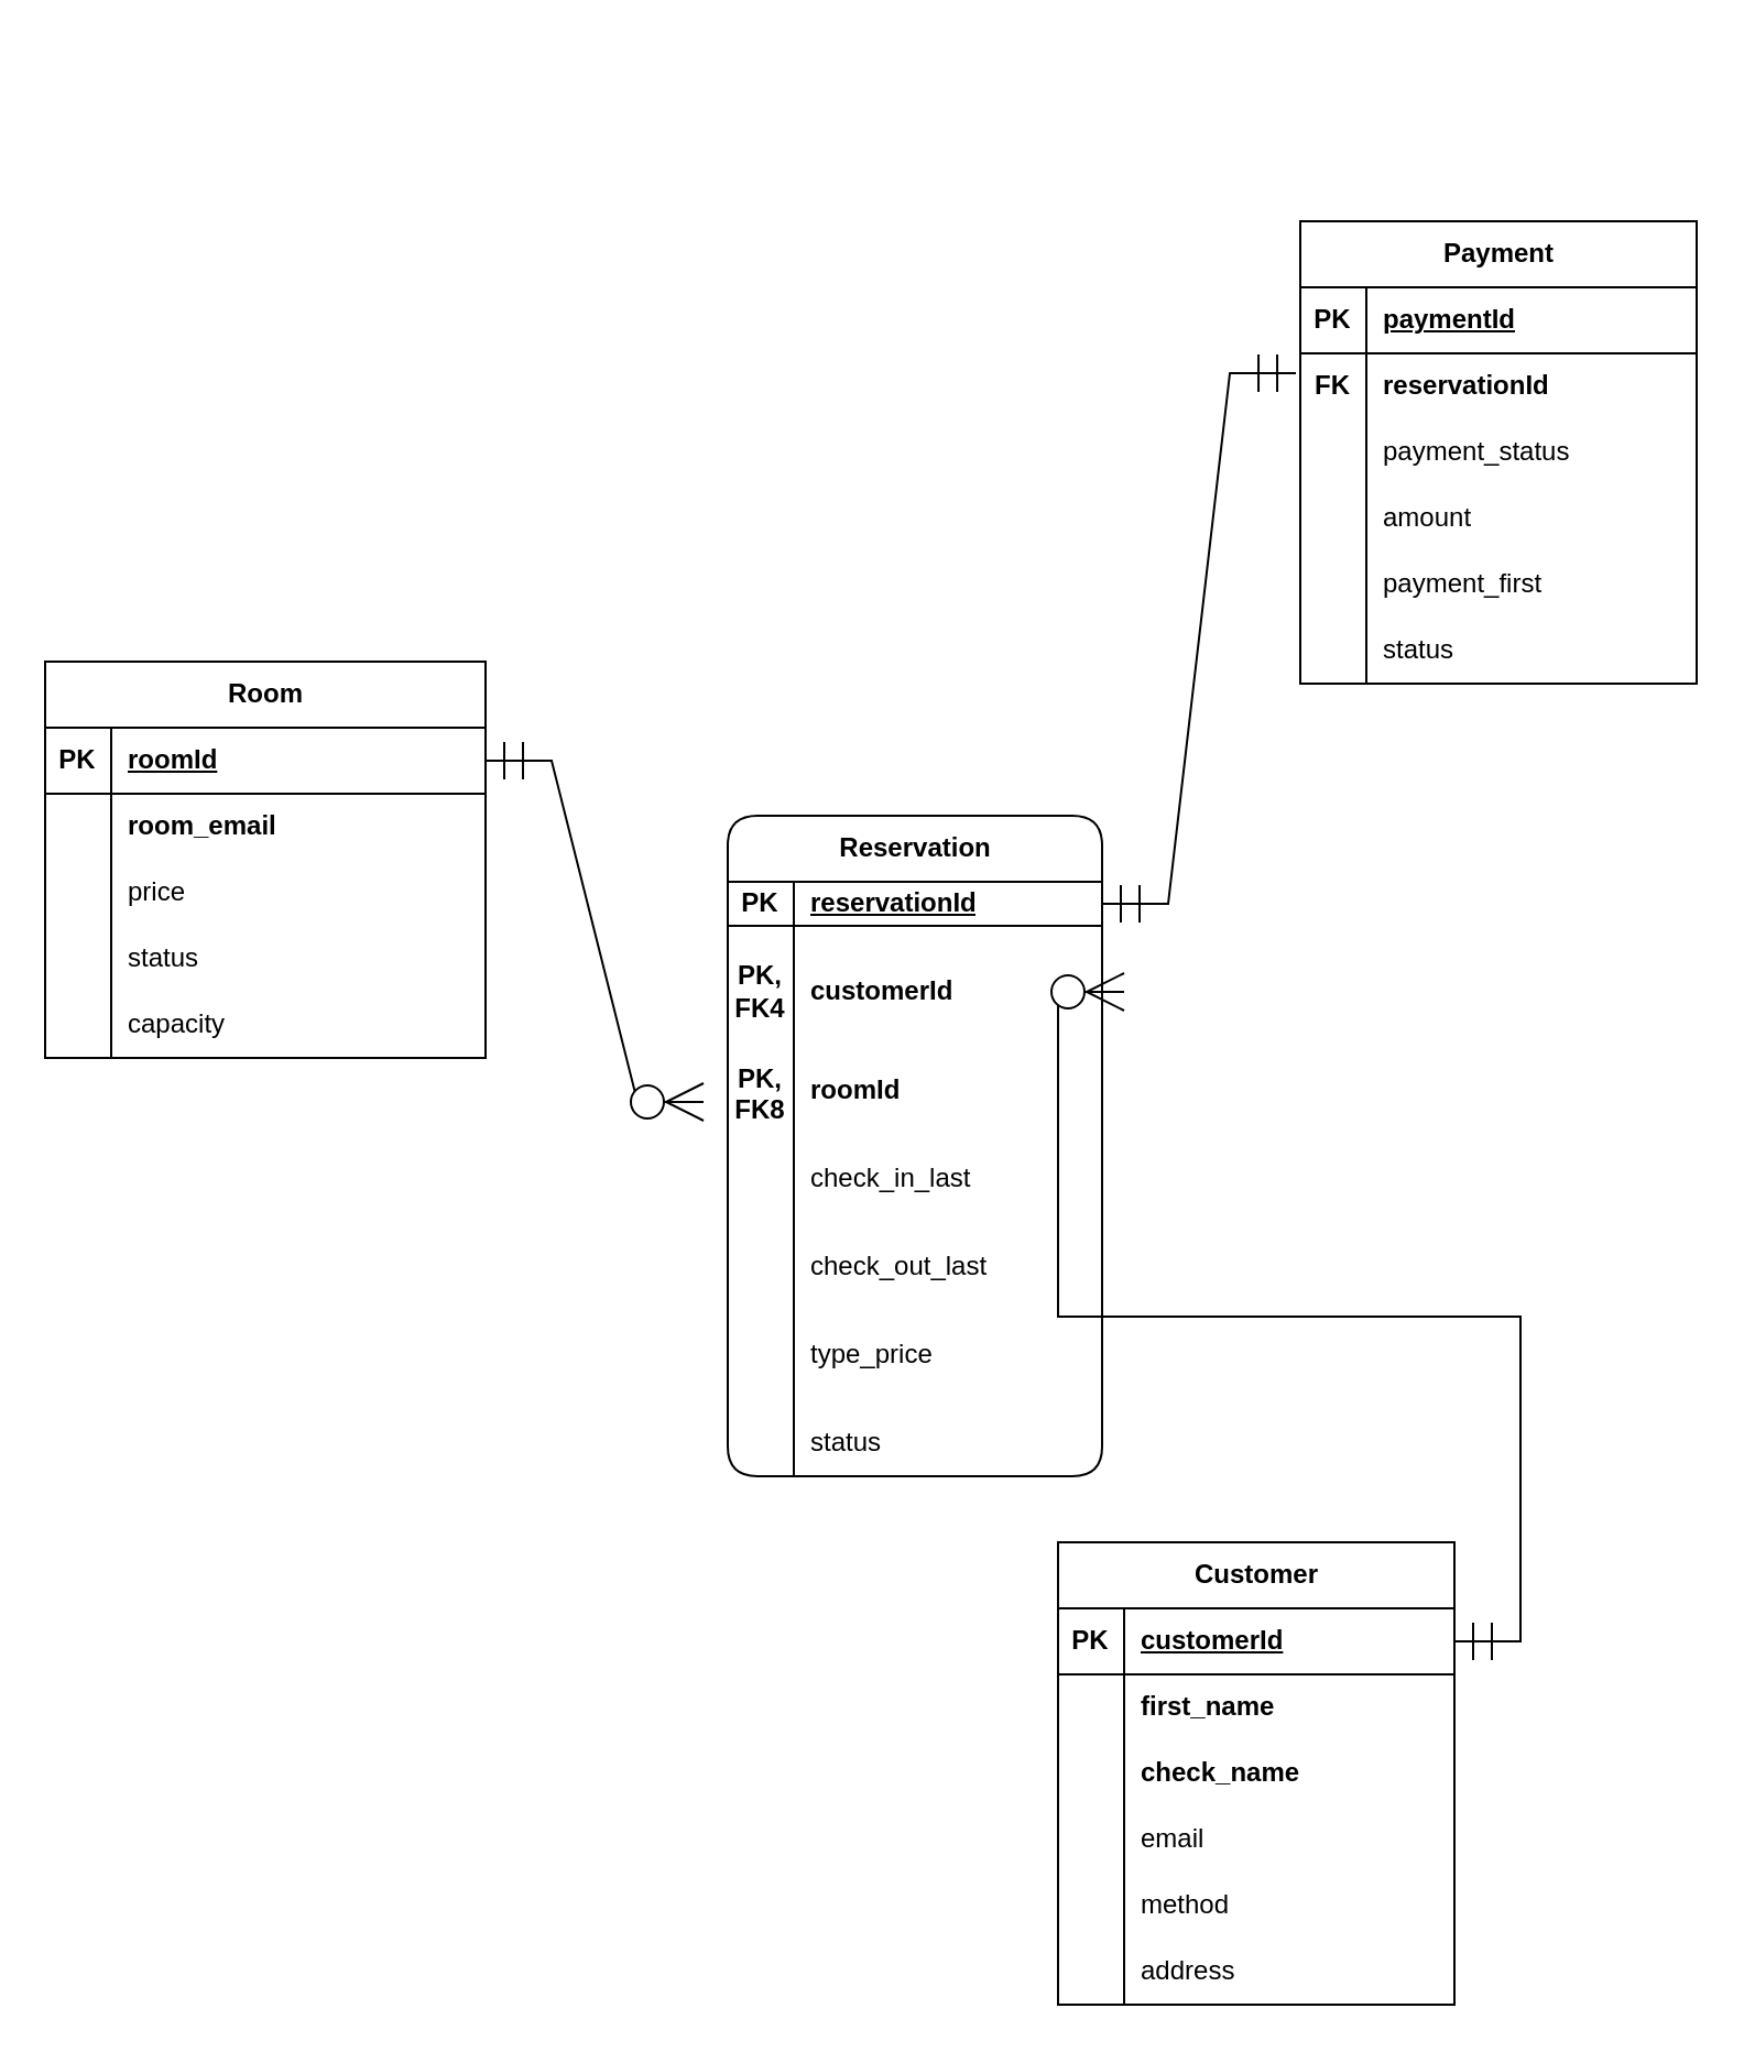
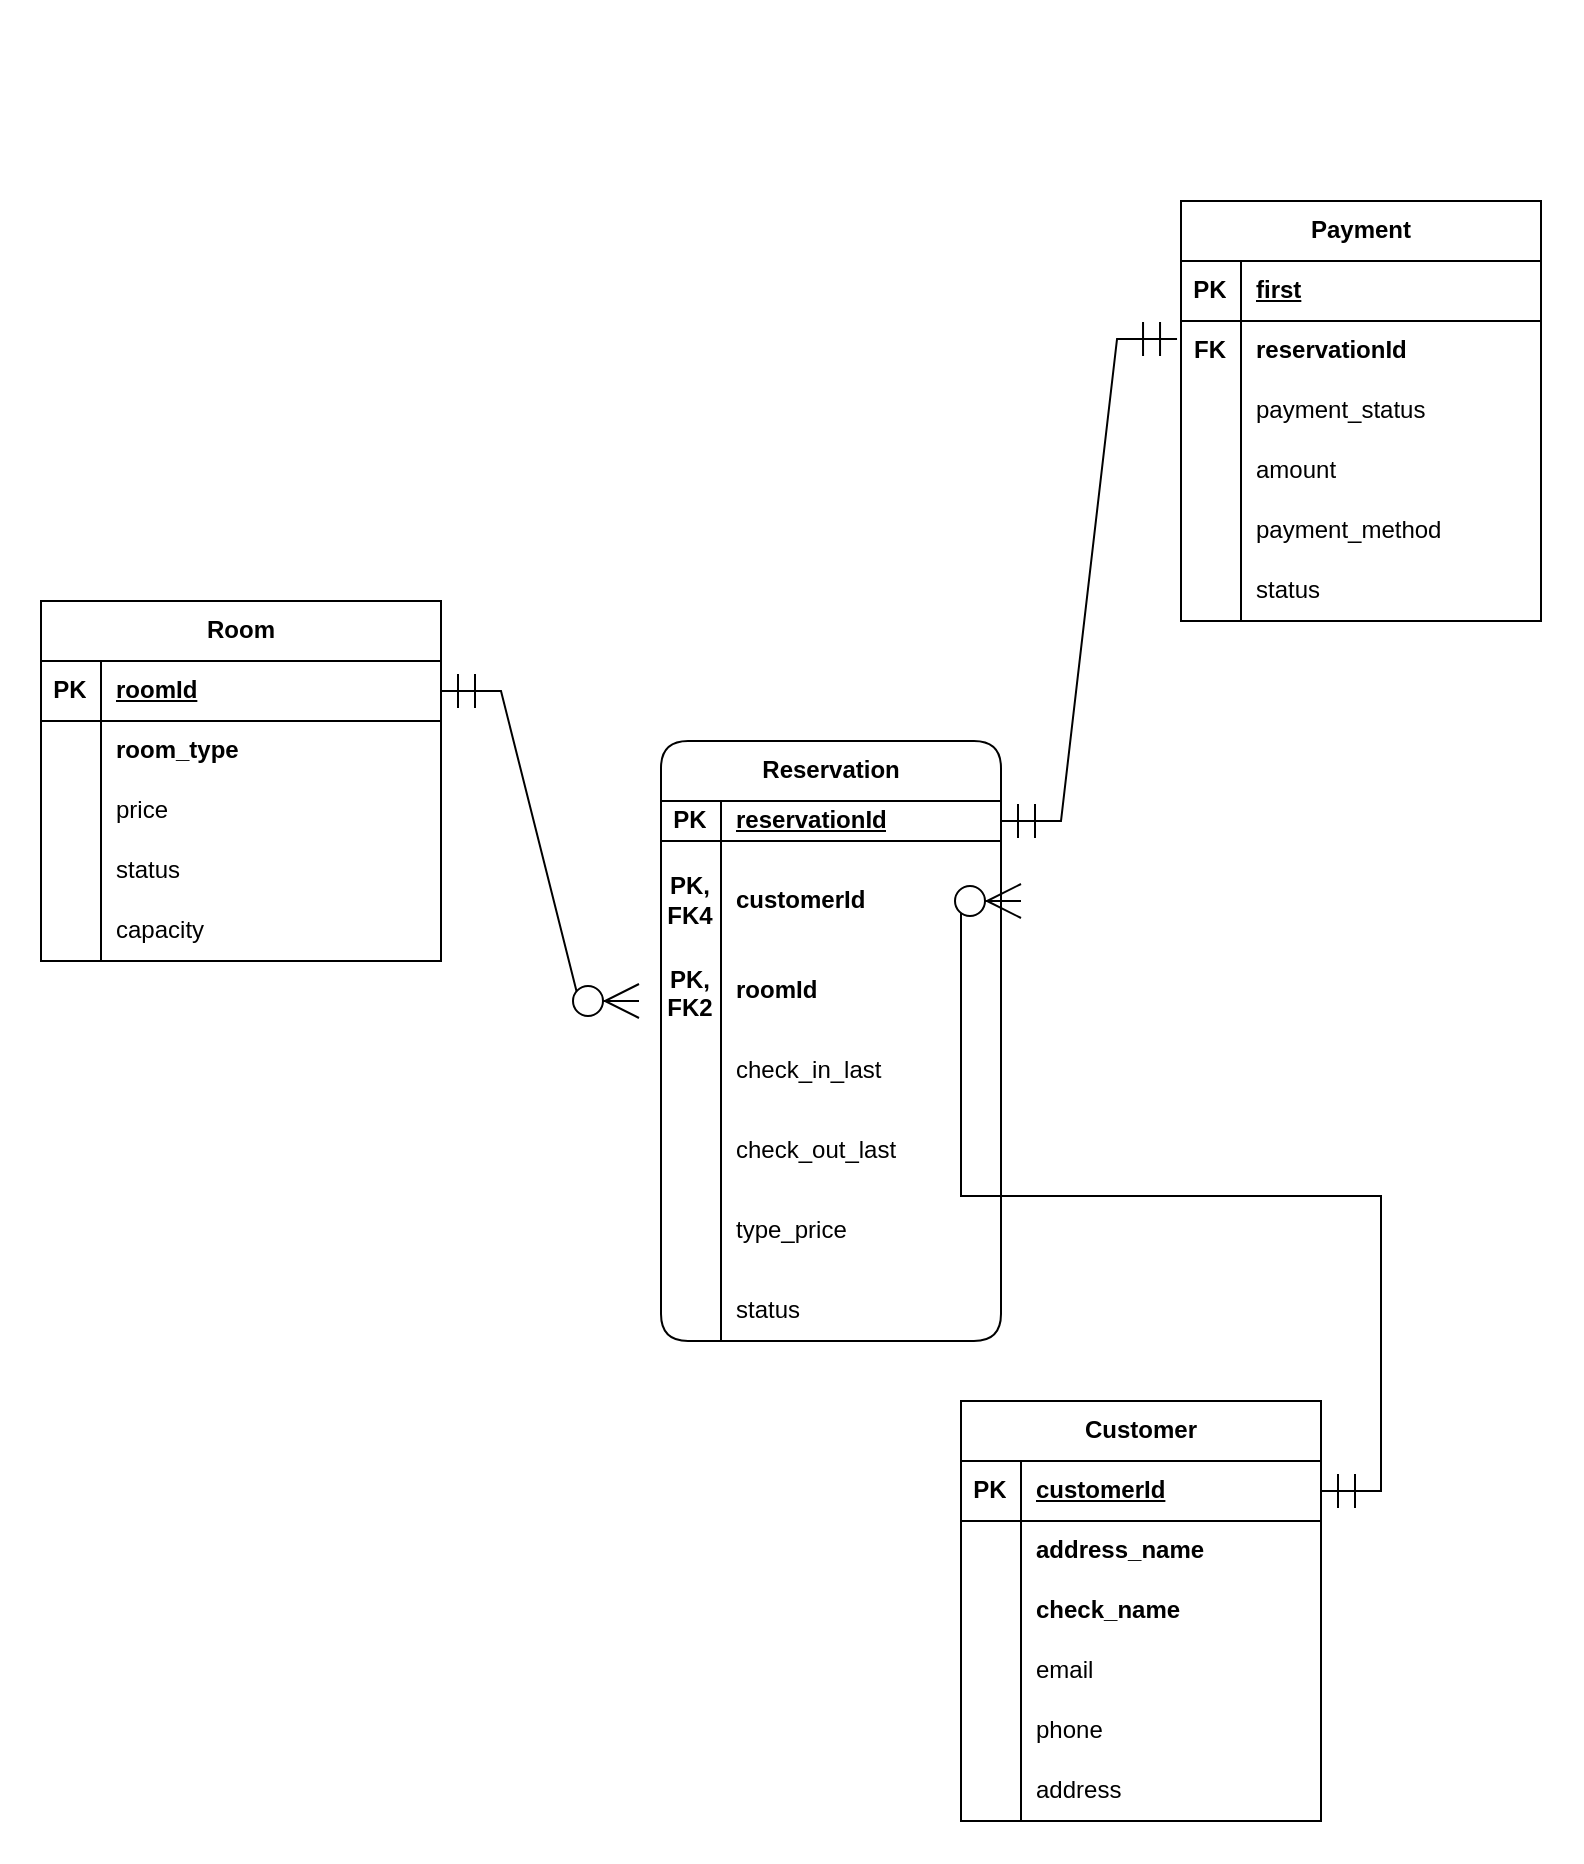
- <mxCell id="65" value="paymentId" style="shape=partialRectangle;connectable=0;fillColor=none;top=0;left=0;bottom=0;right=0;align=left;spacingLeft=6;fontStyle=5;overflow=hidden;whiteSpace=wrap;html=1;" vertex="1" parent="63"><mxGeometry x="30" width="150" height="30" as="geometry"><mxRectangle width="150" height="30" as="alternateBounds" /></mxGeometry></mxCell>
+ <mxCell id="65" value="first" style="shape=partialRectangle;connectable=0;fillColor=none;top=0;left=0;bottom=0;right=0;align=left;spacingLeft=6;fontStyle=5;overflow=hidden;whiteSpace=wrap;html=1;" vertex="1" parent="63"><mxGeometry x="30" width="150" height="30" as="geometry"><mxRectangle width="150" height="30" as="alternateBounds" /></mxGeometry></mxCell>
- <mxCell id="77" value="payment_first" style="shape=partialRectangle;connectable=0;fillColor=none;top=0;left=0;bottom=0;right=0;align=left;spacingLeft=6;overflow=hidden;whiteSpace=wrap;html=1;" vertex="1" parent="75"><mxGeometry x="30" width="150" height="30" as="geometry"><mxRectangle width="150" height="30" as="alternateBounds" /></mxGeometry></mxCell>
+ <mxCell id="77" value="payment_method" style="shape=partialRectangle;connectable=0;fillColor=none;top=0;left=0;bottom=0;right=0;align=left;spacingLeft=6;overflow=hidden;whiteSpace=wrap;html=1;" vertex="1" parent="75"><mxGeometry x="30" width="150" height="30" as="geometry"><mxRectangle width="150" height="30" as="alternateBounds" /></mxGeometry></mxCell>
- <mxCell id="8" value="room_email" style="shape=partialRectangle;connectable=0;fillColor=none;top=0;left=0;bottom=0;right=0;align=left;spacingLeft=6;overflow=hidden;whiteSpace=wrap;html=1;fontStyle=1" vertex="1" parent="6"><mxGeometry x="30" width="170" height="30" as="geometry"><mxRectangle width="170" height="30" as="alternateBounds" /></mxGeometry></mxCell>
+ <mxCell id="8" value="room_type" style="shape=partialRectangle;connectable=0;fillColor=none;top=0;left=0;bottom=0;right=0;align=left;spacingLeft=6;overflow=hidden;whiteSpace=wrap;html=1;fontStyle=1" vertex="1" parent="6"><mxGeometry x="30" width="170" height="30" as="geometry"><mxRectangle width="170" height="30" as="alternateBounds" /></mxGeometry></mxCell>
- <mxCell id="26" value="&lt;b&gt;PK, FK8&lt;/b&gt;" style="shape=partialRectangle;connectable=0;fillColor=none;top=0;left=0;bottom=0;right=0;editable=1;overflow=hidden;whiteSpace=wrap;html=1;" vertex="1" parent="25"><mxGeometry width="30" height="30" as="geometry"><mxRectangle width="30" height="30" as="alternateBounds" /></mxGeometry></mxCell>
+ <mxCell id="26" value="&lt;b&gt;PK, FK2&lt;/b&gt;" style="shape=partialRectangle;connectable=0;fillColor=none;top=0;left=0;bottom=0;right=0;editable=1;overflow=hidden;whiteSpace=wrap;html=1;" vertex="1" parent="25"><mxGeometry width="30" height="30" as="geometry"><mxRectangle width="30" height="30" as="alternateBounds" /></mxGeometry></mxCell>
- <mxCell id="46" value="first_name" style="shape=partialRectangle;connectable=0;fillColor=none;top=0;left=0;bottom=0;right=0;align=left;spacingLeft=6;overflow=hidden;whiteSpace=wrap;html=1;fontStyle=1" vertex="1" parent="44"><mxGeometry x="30" width="150" height="30" as="geometry"><mxRectangle width="150" height="30" as="alternateBounds" /></mxGeometry></mxCell>
+ <mxCell id="46" value="address_name" style="shape=partialRectangle;connectable=0;fillColor=none;top=0;left=0;bottom=0;right=0;align=left;spacingLeft=6;overflow=hidden;whiteSpace=wrap;html=1;fontStyle=1" vertex="1" parent="44"><mxGeometry x="30" width="150" height="30" as="geometry"><mxRectangle width="150" height="30" as="alternateBounds" /></mxGeometry></mxCell>
- <mxCell id="55" value="method" style="shape=partialRectangle;connectable=0;fillColor=none;top=0;left=0;bottom=0;right=0;align=left;spacingLeft=6;overflow=hidden;whiteSpace=wrap;html=1;" vertex="1" parent="53"><mxGeometry x="30" width="150" height="30" as="geometry"><mxRectangle width="150" height="30" as="alternateBounds" /></mxGeometry></mxCell>
+ <mxCell id="55" value="phone" style="shape=partialRectangle;connectable=0;fillColor=none;top=0;left=0;bottom=0;right=0;align=left;spacingLeft=6;overflow=hidden;whiteSpace=wrap;html=1;" vertex="1" parent="53"><mxGeometry x="30" width="150" height="30" as="geometry"><mxRectangle width="150" height="30" as="alternateBounds" /></mxGeometry></mxCell>
